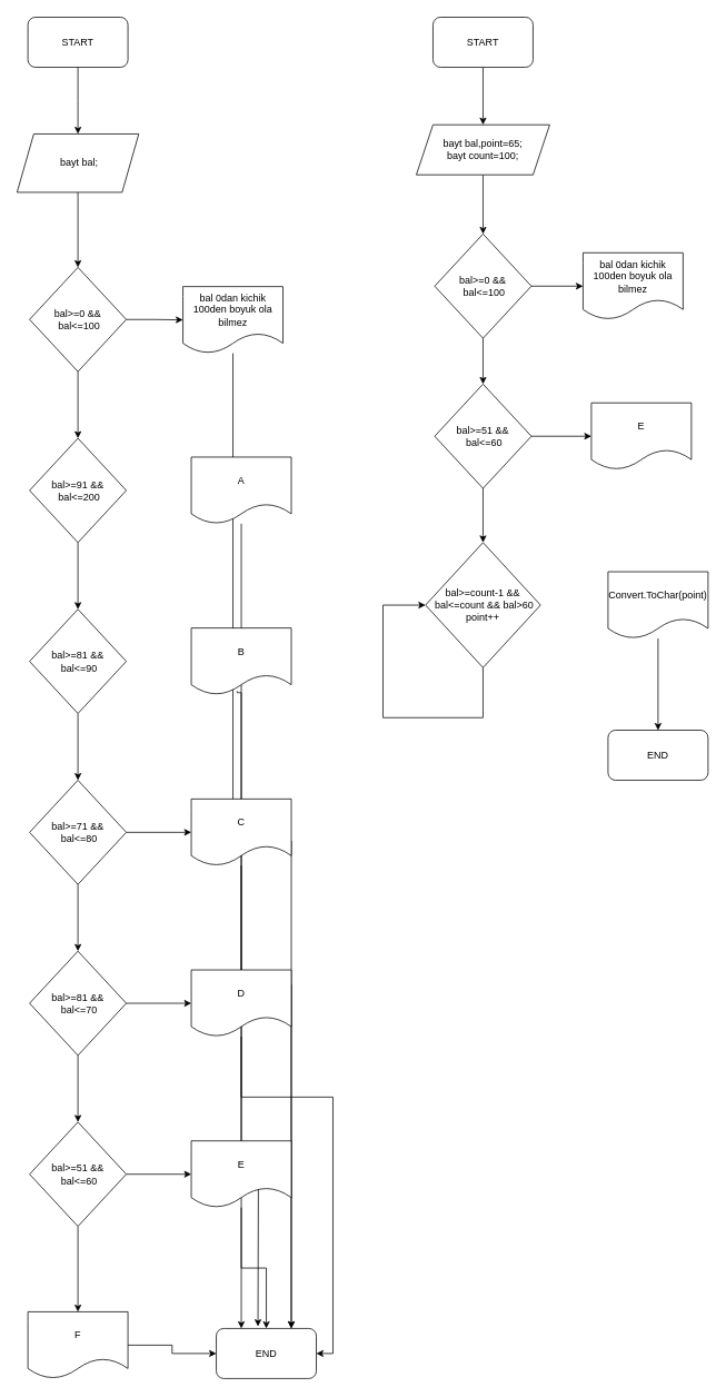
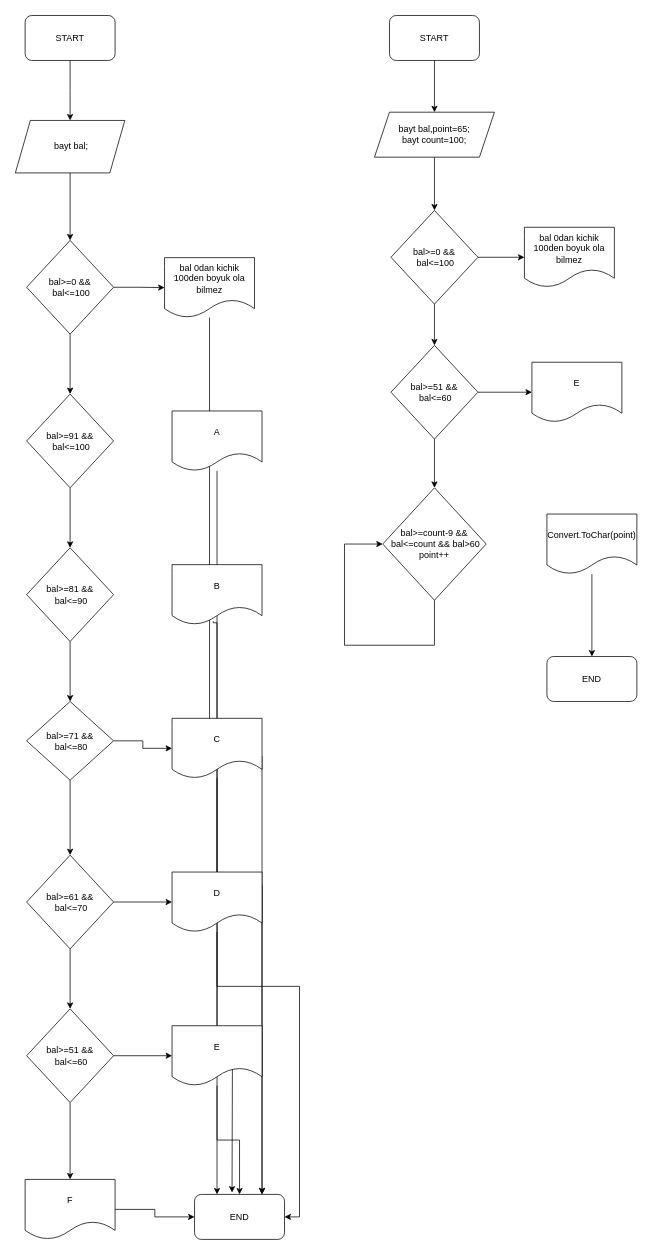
- <mxCell id="12" value="bal&amp;gt;=91 &amp;amp;&amp;amp;&lt;br&gt;&amp;nbsp;bal&amp;lt;=200" style="rhombus;whiteSpace=wrap;html=1;" parent="1" vertex="1"><mxGeometry x="35" y="525" width="116" height="125" as="geometry" /></mxCell>
+ <mxCell id="12" value="bal&amp;gt;=91 &amp;amp;&amp;amp;&lt;br&gt;&amp;nbsp;bal&amp;lt;=100" style="rhombus;whiteSpace=wrap;html=1;" parent="1" vertex="1"><mxGeometry x="35" y="525" width="116" height="125" as="geometry" /></mxCell>
- <mxCell id="46" value="bal&amp;gt;=count-1 &amp;amp;&amp;amp;&lt;br&gt;&amp;nbsp;bal&amp;lt;=count &amp;amp;&amp;amp; bal&amp;gt;60&lt;br&gt;point++" style="rhombus;whiteSpace=wrap;html=1;" vertex="1" parent="1"><mxGeometry x="510" y="650" width="138" height="150" as="geometry" /></mxCell>
+ <mxCell id="46" value="bal&amp;gt;=count-9 &amp;amp;&amp;amp;&lt;br&gt;&amp;nbsp;bal&amp;lt;=count &amp;amp;&amp;amp; bal&amp;gt;60&lt;br&gt;point++" style="rhombus;whiteSpace=wrap;html=1;" vertex="1" parent="1"><mxGeometry x="510" y="650" width="138" height="150" as="geometry" /></mxCell>
- <mxCell id="17" value="bal&amp;gt;=71 &amp;amp;&amp;amp;&lt;br&gt;&amp;nbsp;bal&amp;lt;=80" style="rhombus;whiteSpace=wrap;html=1;" parent="1" vertex="1"><mxGeometry x="35" y="935" width="116" height="125" as="geometry" /></mxCell>
+ <mxCell id="17" value="bal&amp;gt;=71 &amp;amp;&amp;amp;&lt;br&gt;&amp;nbsp;bal&amp;lt;=80" style="rhombus;whiteSpace=wrap;html=1;" parent="1" vertex="1"><mxGeometry x="35" y="935" width="116" height="105" as="geometry" /></mxCell>
- <mxCell id="20" value="bal&amp;gt;=81 &amp;amp;&amp;amp;&lt;br&gt;&amp;nbsp;bal&amp;lt;=70" style="rhombus;whiteSpace=wrap;html=1;" parent="1" vertex="1"><mxGeometry x="35" y="1140" width="116" height="125" as="geometry" /></mxCell>
+ <mxCell id="20" value="bal&amp;gt;=61 &amp;amp;&amp;amp;&lt;br&gt;&amp;nbsp;bal&amp;lt;=70" style="rhombus;whiteSpace=wrap;html=1;" parent="1" vertex="1"><mxGeometry x="35" y="1140" width="116" height="125" as="geometry" /></mxCell>
